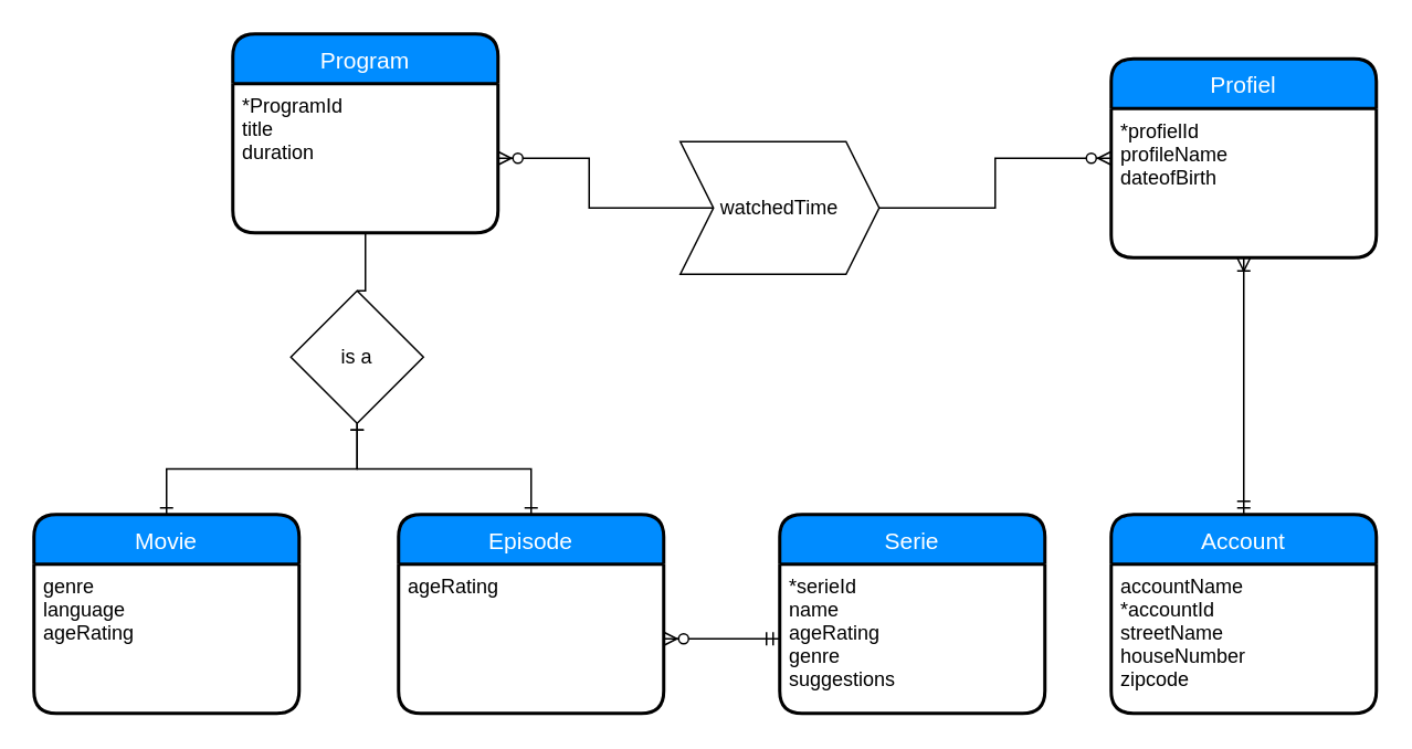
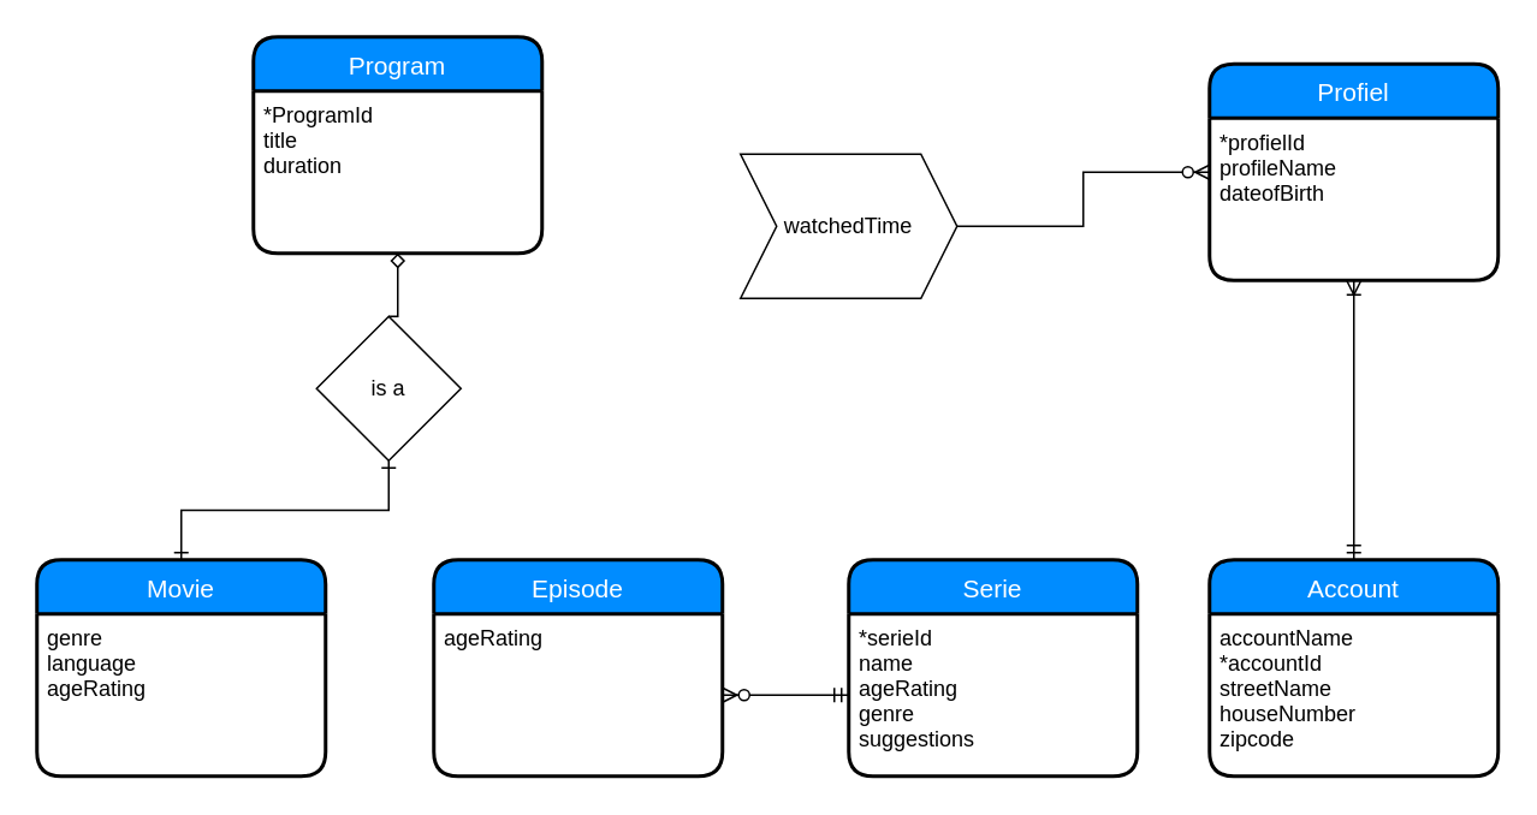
- <mxCell id="17" style="edgeStyle=orthogonalEdgeStyle;rounded=0;orthogonalLoop=1;jettySize=auto;html=1;exitX=1;exitY=0.5;exitDx=0;exitDy=0;startArrow=ERzeroToMany;startFill=1;endArrow=none;endFill=0;" edge="1" parent="1" source="3" target="16"><mxGeometry relative="1" as="geometry" /></mxCell>
- <mxCell id="10" style="edgeStyle=orthogonalEdgeStyle;rounded=0;orthogonalLoop=1;jettySize=auto;html=1;exitX=0.5;exitY=0;exitDx=0;exitDy=0;entryX=0.5;entryY=1;entryDx=0;entryDy=0;startArrow=none;startFill=0;endArrow=none;endFill=0;" edge="1" parent="1" source="11" target="3"><mxGeometry relative="1" as="geometry" /></mxCell>
+ <mxCell id="10" style="edgeStyle=orthogonalEdgeStyle;rounded=0;orthogonalLoop=1;jettySize=auto;html=1;exitX=0.5;exitY=0;exitDx=0;exitDy=0;entryX=0.5;entryY=1;entryDx=0;entryDy=0;startArrow=none;startFill=0;endArrow=diamond;endFill=0;" edge="1" parent="1" source="11" target="3"><mxGeometry relative="1" as="geometry" /></mxCell>
- <mxCell id="9" style="edgeStyle=orthogonalEdgeStyle;rounded=0;orthogonalLoop=1;jettySize=auto;html=1;exitX=0.5;exitY=1;exitDx=0;exitDy=0;endArrow=ERone;endFill=0;startArrow=ERone;startFill=0;" edge="1" parent="1" source="11" target="6"><mxGeometry relative="1" as="geometry" /></mxCell>
